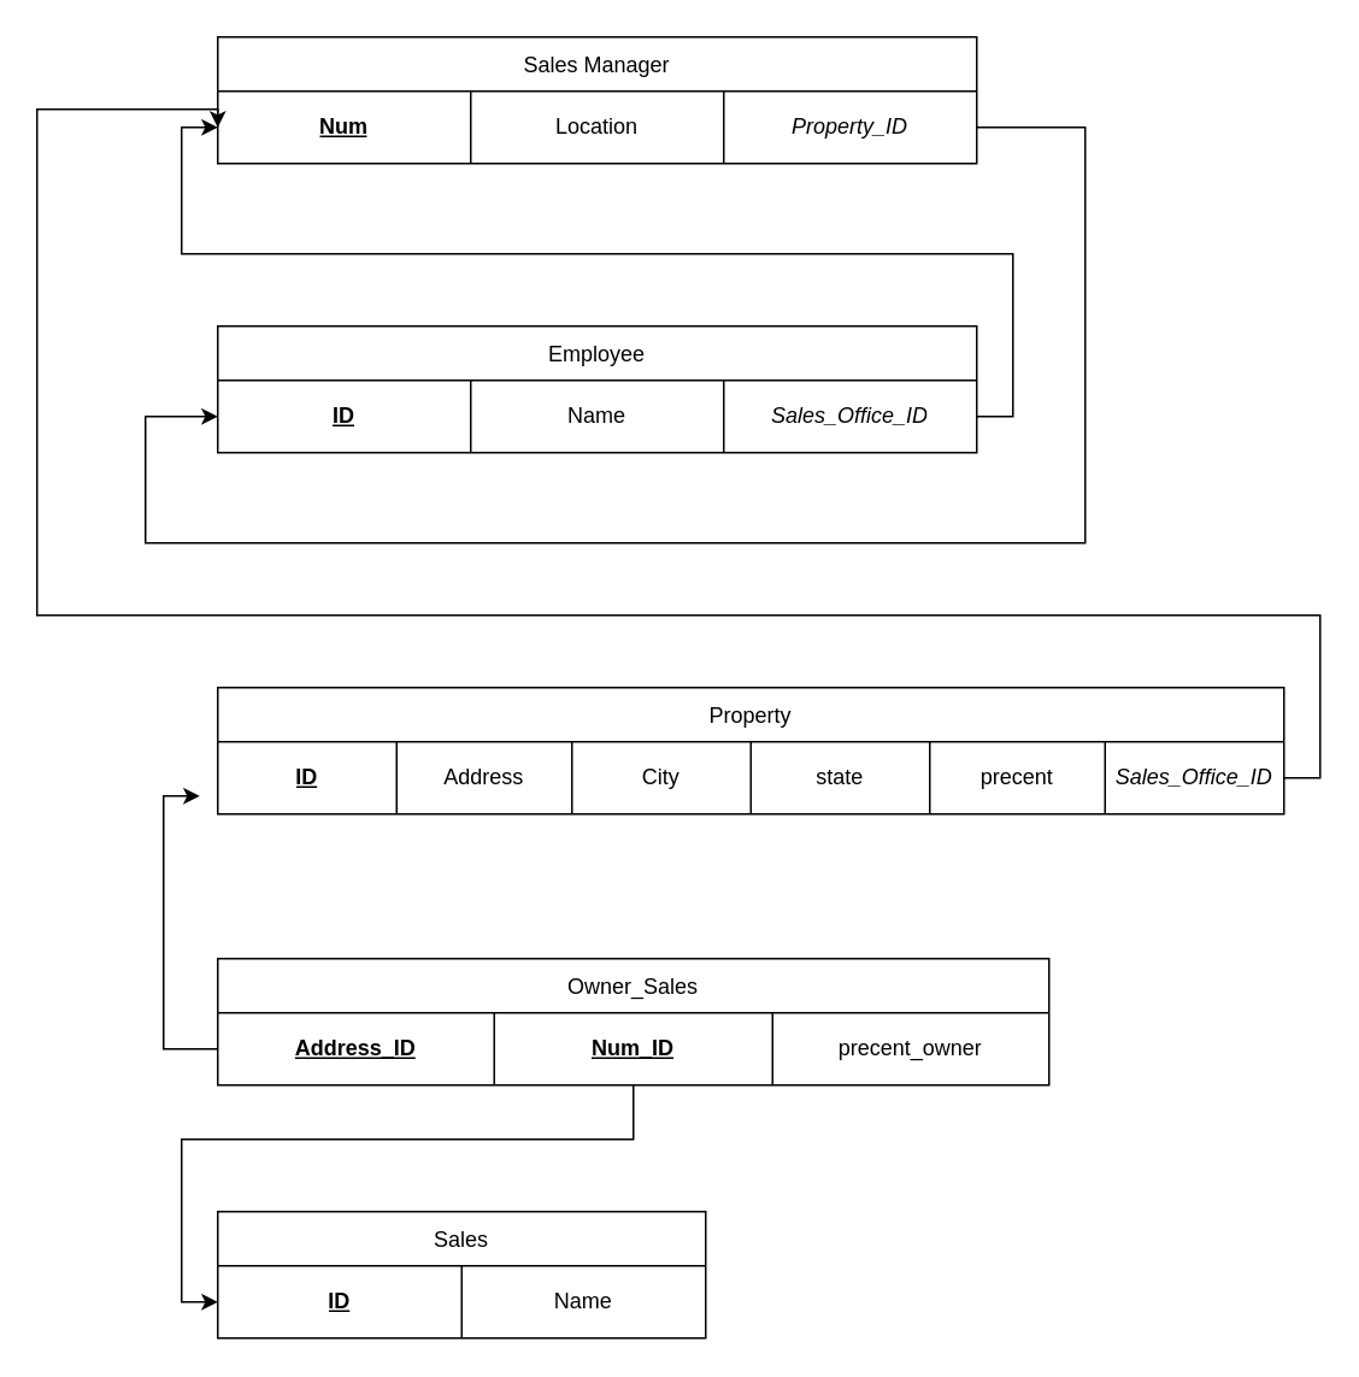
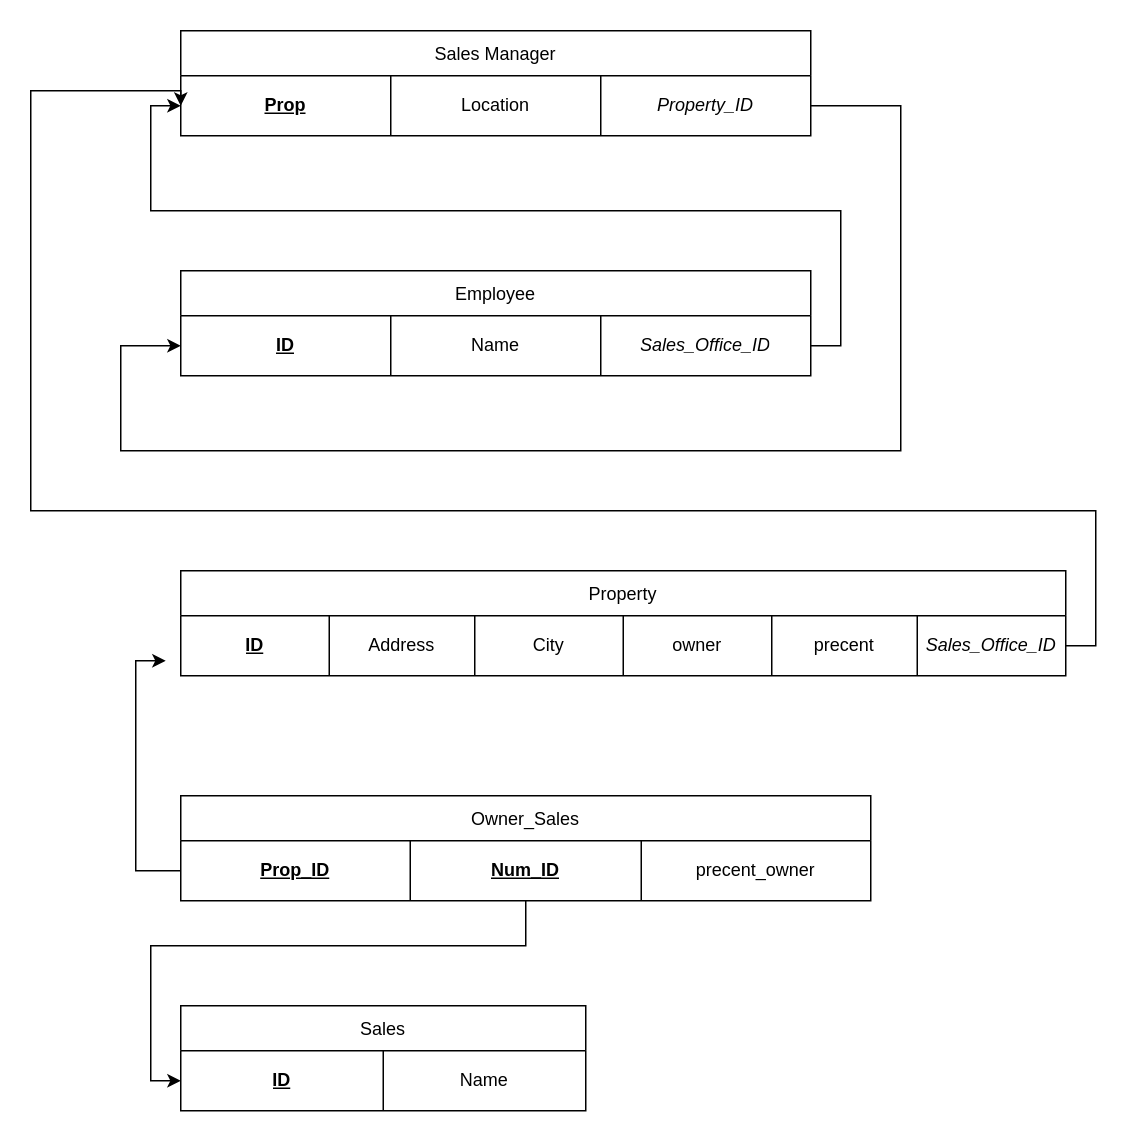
- <mxCell id="4" value="&lt;b&gt;&lt;u&gt;Num&lt;/u&gt;&lt;/b&gt;" style="shape=partialRectangle;html=1;whiteSpace=wrap;connectable=0;strokeColor=inherit;overflow=hidden;fillColor=none;top=0;left=0;bottom=0;right=0;pointerEvents=1;" vertex="1" parent="3"><mxGeometry width="140" height="40" as="geometry"><mxRectangle width="140" height="40" as="alternateBounds" /></mxGeometry></mxCell>
+ <mxCell id="4" value="&lt;b&gt;&lt;u&gt;Prop&lt;/u&gt;&lt;/b&gt;" style="shape=partialRectangle;html=1;whiteSpace=wrap;connectable=0;strokeColor=inherit;overflow=hidden;fillColor=none;top=0;left=0;bottom=0;right=0;pointerEvents=1;" vertex="1" parent="3"><mxGeometry width="140" height="40" as="geometry"><mxRectangle width="140" height="40" as="alternateBounds" /></mxGeometry></mxCell>
- <mxCell id="19" value="state" style="shape=partialRectangle;html=1;whiteSpace=wrap;connectable=0;strokeColor=inherit;overflow=hidden;fillColor=none;top=0;left=0;bottom=0;right=0;pointerEvents=1;" vertex="1" parent="15"><mxGeometry x="295" width="99" height="40" as="geometry"><mxRectangle width="99" height="40" as="alternateBounds" /></mxGeometry></mxCell>
+ <mxCell id="19" value="owner" style="shape=partialRectangle;html=1;whiteSpace=wrap;connectable=0;strokeColor=inherit;overflow=hidden;fillColor=none;top=0;left=0;bottom=0;right=0;pointerEvents=1;" vertex="1" parent="15"><mxGeometry x="295" width="99" height="40" as="geometry"><mxRectangle width="99" height="40" as="alternateBounds" /></mxGeometry></mxCell>
- <mxCell id="29" value="&lt;b&gt;&lt;u&gt;Address_ID&lt;/u&gt;&lt;/b&gt;" style="shape=partialRectangle;html=1;whiteSpace=wrap;connectable=0;strokeColor=inherit;overflow=hidden;fillColor=none;top=0;left=0;bottom=0;right=0;pointerEvents=1;" vertex="1" parent="28"><mxGeometry width="153" height="40" as="geometry"><mxRectangle width="153" height="40" as="alternateBounds" /></mxGeometry></mxCell>
+ <mxCell id="29" value="&lt;b&gt;&lt;u&gt;Prop_ID&lt;/u&gt;&lt;/b&gt;" style="shape=partialRectangle;html=1;whiteSpace=wrap;connectable=0;strokeColor=inherit;overflow=hidden;fillColor=none;top=0;left=0;bottom=0;right=0;pointerEvents=1;" vertex="1" parent="28"><mxGeometry width="153" height="40" as="geometry"><mxRectangle width="153" height="40" as="alternateBounds" /></mxGeometry></mxCell>
